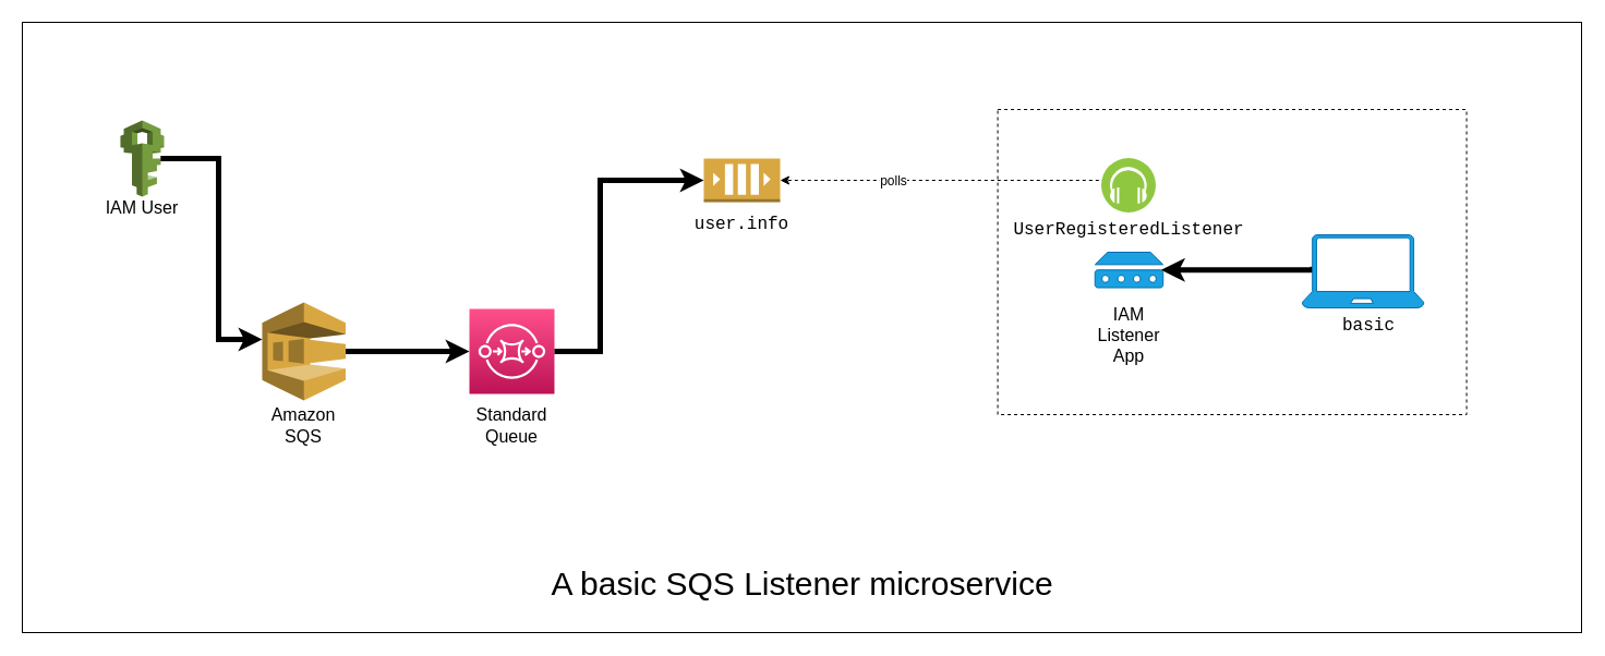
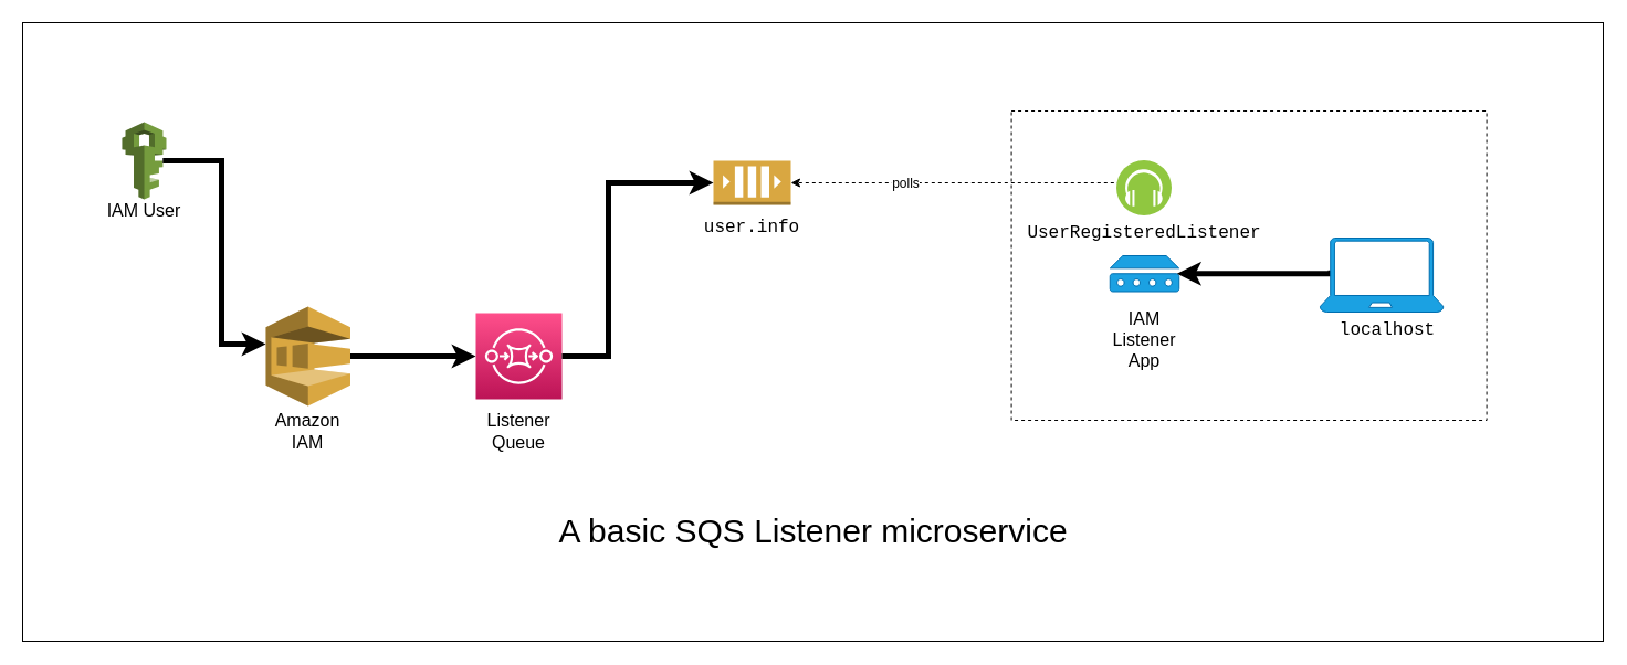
- <mxCell id="25" value="&lt;span style=&quot;font-size: 16px;&quot;&gt;&lt;font face=&quot;Courier New&quot;&gt;basic&lt;/font&gt;&lt;br&gt;&lt;/span&gt;" style="text;html=1;strokeColor=none;fillColor=none;align=center;verticalAlign=middle;whiteSpace=wrap;rounded=0;" vertex="1" parent="1"><mxGeometry x="1210" y="283" width="90" height="30" as="geometry" /></mxCell>
+ <mxCell id="25" value="&lt;span style=&quot;font-size: 16px;&quot;&gt;&lt;font face=&quot;Courier New&quot;&gt;localhost&lt;/font&gt;&lt;br&gt;&lt;/span&gt;" style="text;html=1;strokeColor=none;fillColor=none;align=center;verticalAlign=middle;whiteSpace=wrap;rounded=0;" vertex="1" parent="1"><mxGeometry x="1210" y="283" width="90" height="30" as="geometry" /></mxCell>
- <mxCell id="11" value="&lt;span style=&quot;font-size: 16px;&quot;&gt;Amazon SQS&lt;br&gt;&lt;/span&gt;" style="text;html=1;strokeColor=none;fillColor=none;align=center;verticalAlign=middle;whiteSpace=wrap;rounded=0;" parent="1" vertex="1"><mxGeometry x="243.25" y="380" width="70" height="20" as="geometry" /></mxCell>
+ <mxCell id="11" value="&lt;span style=&quot;font-size: 16px;&quot;&gt;Amazon IAM&lt;br&gt;&lt;/span&gt;" style="text;html=1;strokeColor=none;fillColor=none;align=center;verticalAlign=middle;whiteSpace=wrap;rounded=0;" parent="1" vertex="1"><mxGeometry x="243.25" y="380" width="70" height="20" as="geometry" /></mxCell>
- <mxCell id="12" value="&lt;span style=&quot;font-size: 16px;&quot;&gt;Standard Queue&lt;br&gt;&lt;/span&gt;" style="text;html=1;strokeColor=none;fillColor=none;align=center;verticalAlign=middle;whiteSpace=wrap;rounded=0;" parent="1" vertex="1"><mxGeometry x="434" y="380" width="70" height="20" as="geometry" /></mxCell>
+ <mxCell id="12" value="&lt;span style=&quot;font-size: 16px;&quot;&gt;Listener Queue&lt;br&gt;&lt;/span&gt;" style="text;html=1;strokeColor=none;fillColor=none;align=center;verticalAlign=middle;whiteSpace=wrap;rounded=0;" parent="1" vertex="1"><mxGeometry x="434" y="380" width="70" height="20" as="geometry" /></mxCell>
- <mxCell id="26" value="&lt;font style=&quot;font-size: 30px;&quot;&gt;A basic SQS Listener microservice&lt;/font&gt;" style="text;html=1;strokeColor=none;fillColor=none;align=center;verticalAlign=middle;whiteSpace=wrap;rounded=0;" vertex="1" parent="1"><mxGeometry x="497.5" y="520" width="475" height="30" as="geometry" /></mxCell>
+ <mxCell id="26" value="&lt;font style=&quot;font-size: 30px;&quot;&gt;A basic SQS Listener microservice&lt;/font&gt;" style="text;html=1;strokeColor=none;fillColor=none;align=center;verticalAlign=middle;whiteSpace=wrap;rounded=0;" vertex="1" parent="1"><mxGeometry x="497.5" y="465" width="475" height="30" as="geometry" /></mxCell>
